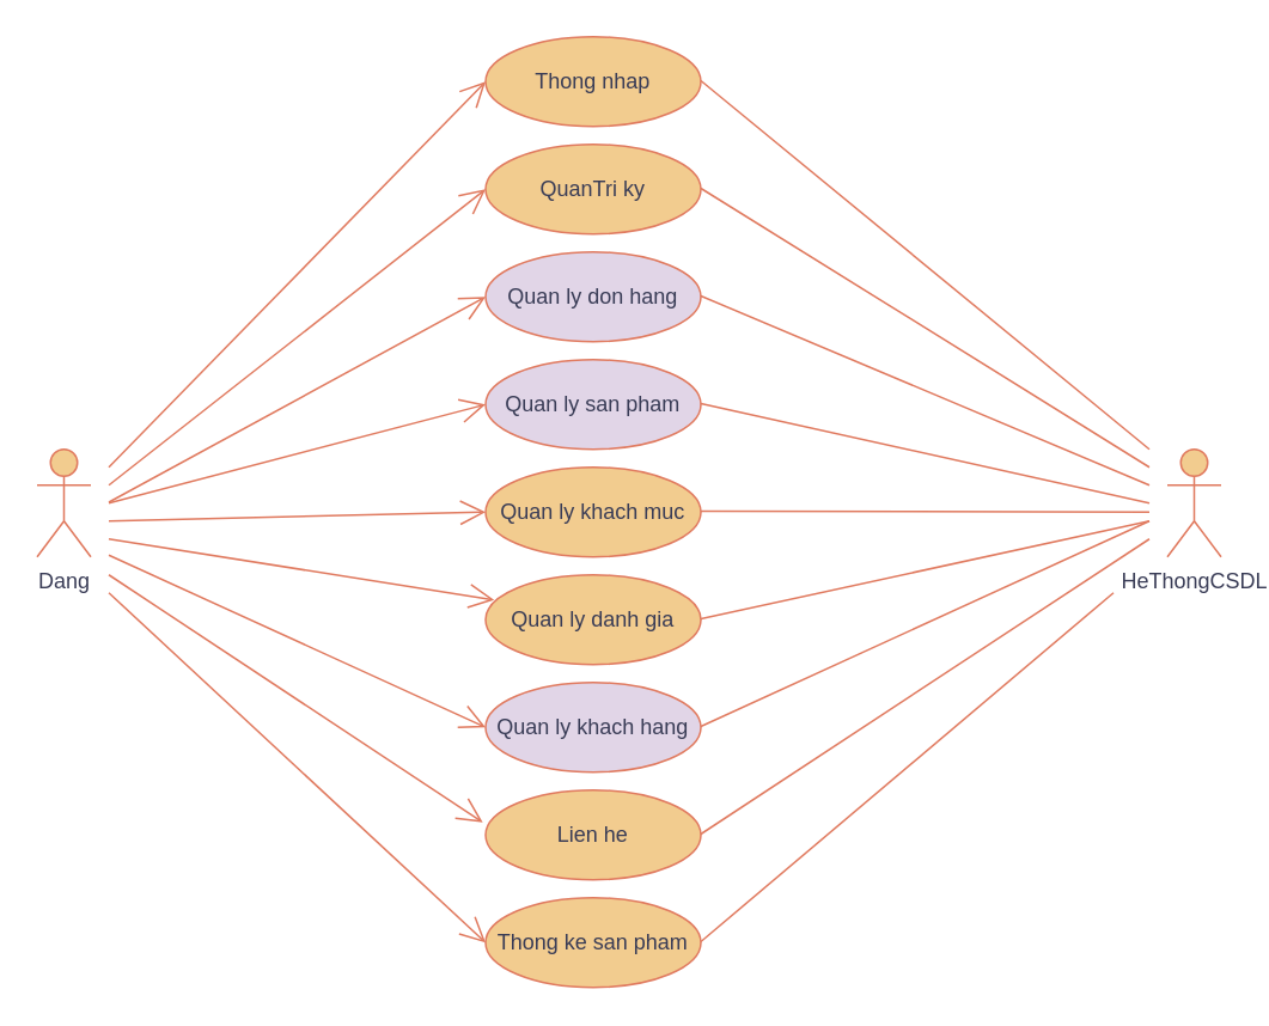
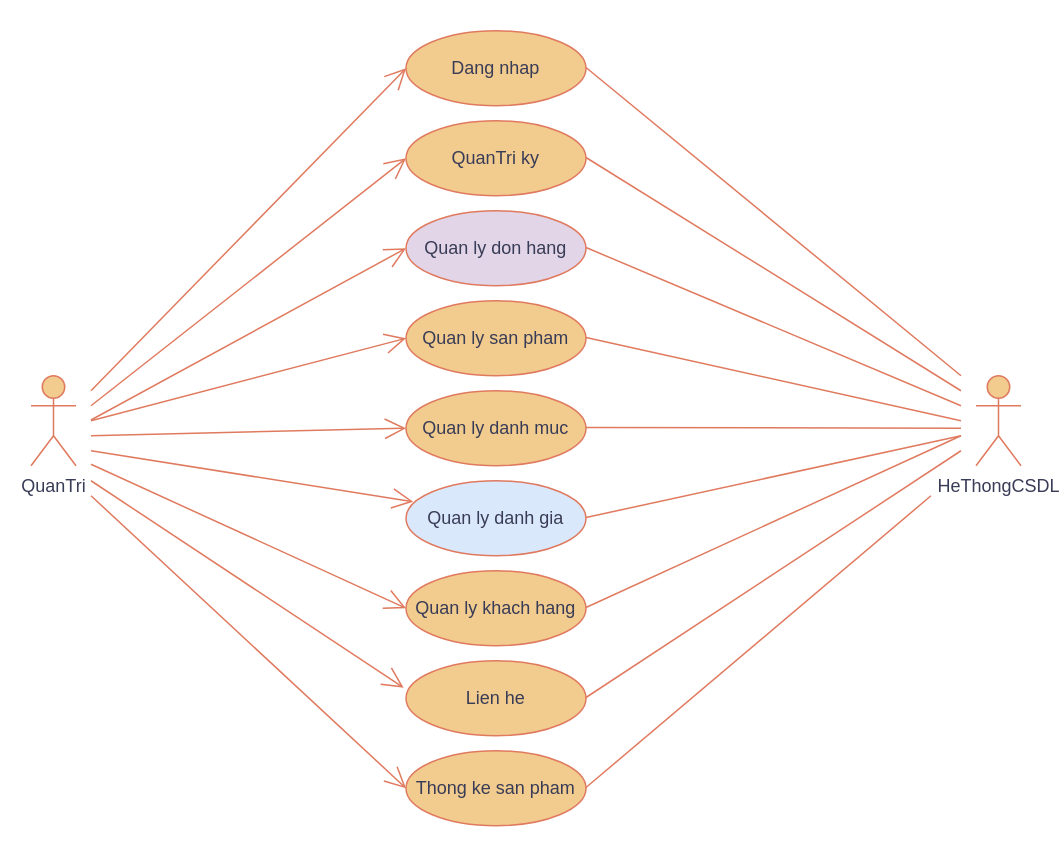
- <mxCell id="3" value="Thong nhap" style="ellipse;whiteSpace=wrap;html=1;labelBackgroundColor=none;fillColor=#F2CC8F;strokeColor=#E07A5F;fontColor=#393C56;" vertex="1" parent="1"><mxGeometry x="270" y="20" width="120" height="50" as="geometry" /></mxCell>
+ <mxCell id="3" value="Dang nhap" style="ellipse;whiteSpace=wrap;html=1;labelBackgroundColor=none;fillColor=#F2CC8F;strokeColor=#E07A5F;fontColor=#393C56;" vertex="1" parent="1"><mxGeometry x="270" y="20" width="120" height="50" as="geometry" /></mxCell>
- <mxCell id="6" value="Quan ly san pham" style="ellipse;whiteSpace=wrap;html=1;labelBackgroundColor=none;fillColor=#e1d5e7;strokeColor=#E07A5F;fontColor=#393C56;" vertex="1" parent="1"><mxGeometry x="270" y="200" width="120" height="50" as="geometry" /></mxCell>
+ <mxCell id="6" value="Quan ly san pham" style="ellipse;whiteSpace=wrap;html=1;labelBackgroundColor=none;fillColor=#F2CC8F;strokeColor=#E07A5F;fontColor=#393C56;" vertex="1" parent="1"><mxGeometry x="270" y="200" width="120" height="50" as="geometry" /></mxCell>
- <mxCell id="7" value="Quan ly khach muc" style="ellipse;whiteSpace=wrap;html=1;labelBackgroundColor=none;fillColor=#F2CC8F;strokeColor=#E07A5F;fontColor=#393C56;" vertex="1" parent="1"><mxGeometry x="270" y="260" width="120" height="50" as="geometry" /></mxCell>
+ <mxCell id="7" value="Quan ly danh muc" style="ellipse;whiteSpace=wrap;html=1;labelBackgroundColor=none;fillColor=#F2CC8F;strokeColor=#E07A5F;fontColor=#393C56;" vertex="1" parent="1"><mxGeometry x="270" y="260" width="120" height="50" as="geometry" /></mxCell>
- <mxCell id="11" value="Dang" style="shape=umlActor;verticalLabelPosition=bottom;verticalAlign=top;html=1;outlineConnect=0;labelBackgroundColor=none;fillColor=#F2CC8F;strokeColor=#E07A5F;fontColor=#393C56;" vertex="1" parent="1"><mxGeometry x="20" y="250" width="30" height="60" as="geometry" /></mxCell>
+ <mxCell id="11" value="QuanTri" style="shape=umlActor;verticalLabelPosition=bottom;verticalAlign=top;html=1;outlineConnect=0;labelBackgroundColor=none;fillColor=#F2CC8F;strokeColor=#E07A5F;fontColor=#393C56;" vertex="1" parent="1"><mxGeometry x="20" y="250" width="30" height="60" as="geometry" /></mxCell>
- <mxCell id="8" value="Quan ly danh gia" style="ellipse;whiteSpace=wrap;html=1;labelBackgroundColor=none;fillColor=#F2CC8F;strokeColor=#E07A5F;fontColor=#393C56;" vertex="1" parent="1"><mxGeometry x="270" y="320" width="120" height="50" as="geometry" /></mxCell>
+ <mxCell id="8" value="Quan ly danh gia" style="ellipse;whiteSpace=wrap;html=1;labelBackgroundColor=none;fillColor=#dae8fc;strokeColor=#E07A5F;fontColor=#393C56;" vertex="1" parent="1"><mxGeometry x="270" y="320" width="120" height="50" as="geometry" /></mxCell>
- <mxCell id="9" value="Quan ly khach hang" style="ellipse;whiteSpace=wrap;html=1;labelBackgroundColor=none;fillColor=#e1d5e7;strokeColor=#E07A5F;fontColor=#393C56;" vertex="1" parent="1"><mxGeometry x="270" y="380" width="120" height="50" as="geometry" /></mxCell>
+ <mxCell id="9" value="Quan ly khach hang" style="ellipse;whiteSpace=wrap;html=1;labelBackgroundColor=none;fillColor=#F2CC8F;strokeColor=#E07A5F;fontColor=#393C56;" vertex="1" parent="1"><mxGeometry x="270" y="380" width="120" height="50" as="geometry" /></mxCell>
